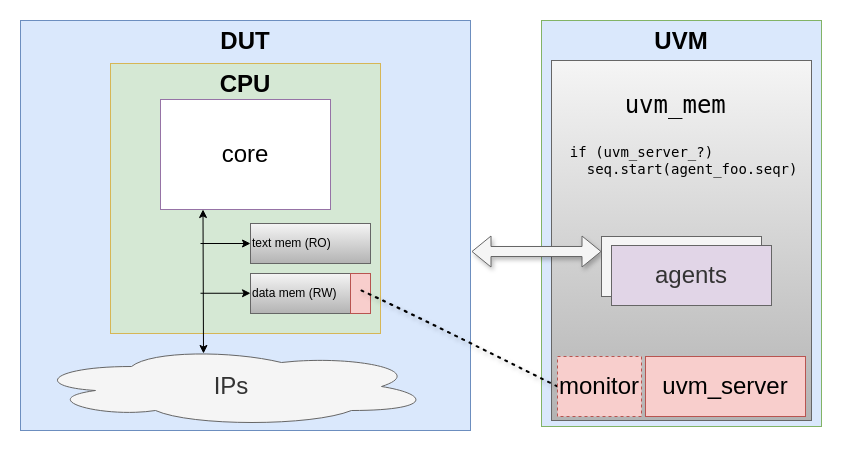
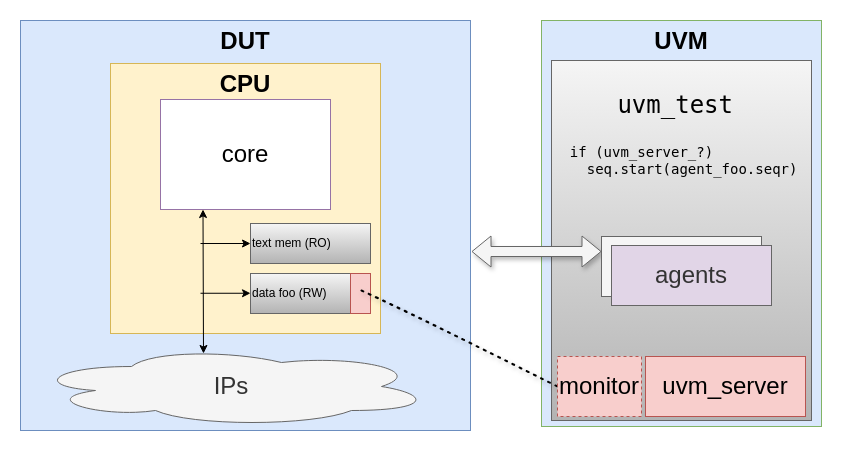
- <mxCell id="5" value="&lt;b&gt;&lt;font style=&quot;font-size: 24px;&quot;&gt;CPU&lt;/font&gt;&lt;/b&gt;" style="whiteSpace=wrap;html=1;aspect=fixed;fillColor=#d5e8d4;strokeColor=#d6b656;verticalAlign=top;" parent="1" vertex="1"><mxGeometry x="110" y="63" width="270" height="270" as="geometry" /></mxCell>
+ <mxCell id="5" value="&lt;b&gt;&lt;font style=&quot;font-size: 24px;&quot;&gt;CPU&lt;/font&gt;&lt;/b&gt;" style="whiteSpace=wrap;html=1;aspect=fixed;fillColor=#fff2cc;strokeColor=#d6b656;verticalAlign=top;" parent="1" vertex="1"><mxGeometry x="110" y="63" width="270" height="270" as="geometry" /></mxCell>
- <mxCell id="3" value="&lt;pre style=&quot;text-align: center;&quot;&gt;&lt;font style=&quot;font-size: 24px;&quot;&gt;uvm_mem&lt;/font&gt;&lt;/pre&gt;&lt;pre style=&quot;font-size: 14px;&quot;&gt;&lt;font style=&quot;font-size: 14px;&quot;&gt;  if (uvm_server_?)&lt;br&gt;&lt;/font&gt;&lt;font style=&quot;font-size: 14px;&quot;&gt;    seq.start(agent_foo.seqr)&lt;/font&gt;&lt;br&gt;&lt;/pre&gt;" style="rounded=0;whiteSpace=wrap;html=1;fontSize=24;align=left;verticalAlign=top;fillColor=#f5f5f5;strokeColor=#666666;gradientColor=#b3b3b3;" parent="1" vertex="1"><mxGeometry x="551" y="60" width="260" height="360" as="geometry" /></mxCell>
+ <mxCell id="3" value="&lt;pre style=&quot;text-align: center;&quot;&gt;&lt;font style=&quot;font-size: 24px;&quot;&gt;uvm_test&lt;/font&gt;&lt;/pre&gt;&lt;pre style=&quot;font-size: 14px;&quot;&gt;&lt;font style=&quot;font-size: 14px;&quot;&gt;  if (uvm_server_?)&lt;br&gt;&lt;/font&gt;&lt;font style=&quot;font-size: 14px;&quot;&gt;    seq.start(agent_foo.seqr)&lt;/font&gt;&lt;br&gt;&lt;/pre&gt;" style="rounded=0;whiteSpace=wrap;html=1;fontSize=24;align=left;verticalAlign=top;fillColor=#f5f5f5;strokeColor=#666666;gradientColor=#b3b3b3;" parent="1" vertex="1"><mxGeometry x="551" y="60" width="260" height="360" as="geometry" /></mxCell>
- <mxCell id="6" value="data mem (RW)" style="rounded=0;whiteSpace=wrap;html=1;align=left;fillColor=#f5f5f5;gradientColor=#b3b3b3;strokeColor=#666666;" parent="1" vertex="1"><mxGeometry x="250" y="273" width="120" height="40" as="geometry" /></mxCell>
+ <mxCell id="6" value="data foo (RW)" style="rounded=0;whiteSpace=wrap;html=1;align=left;fillColor=#f5f5f5;gradientColor=#b3b3b3;strokeColor=#666666;" parent="1" vertex="1"><mxGeometry x="250" y="273" width="120" height="40" as="geometry" /></mxCell>
